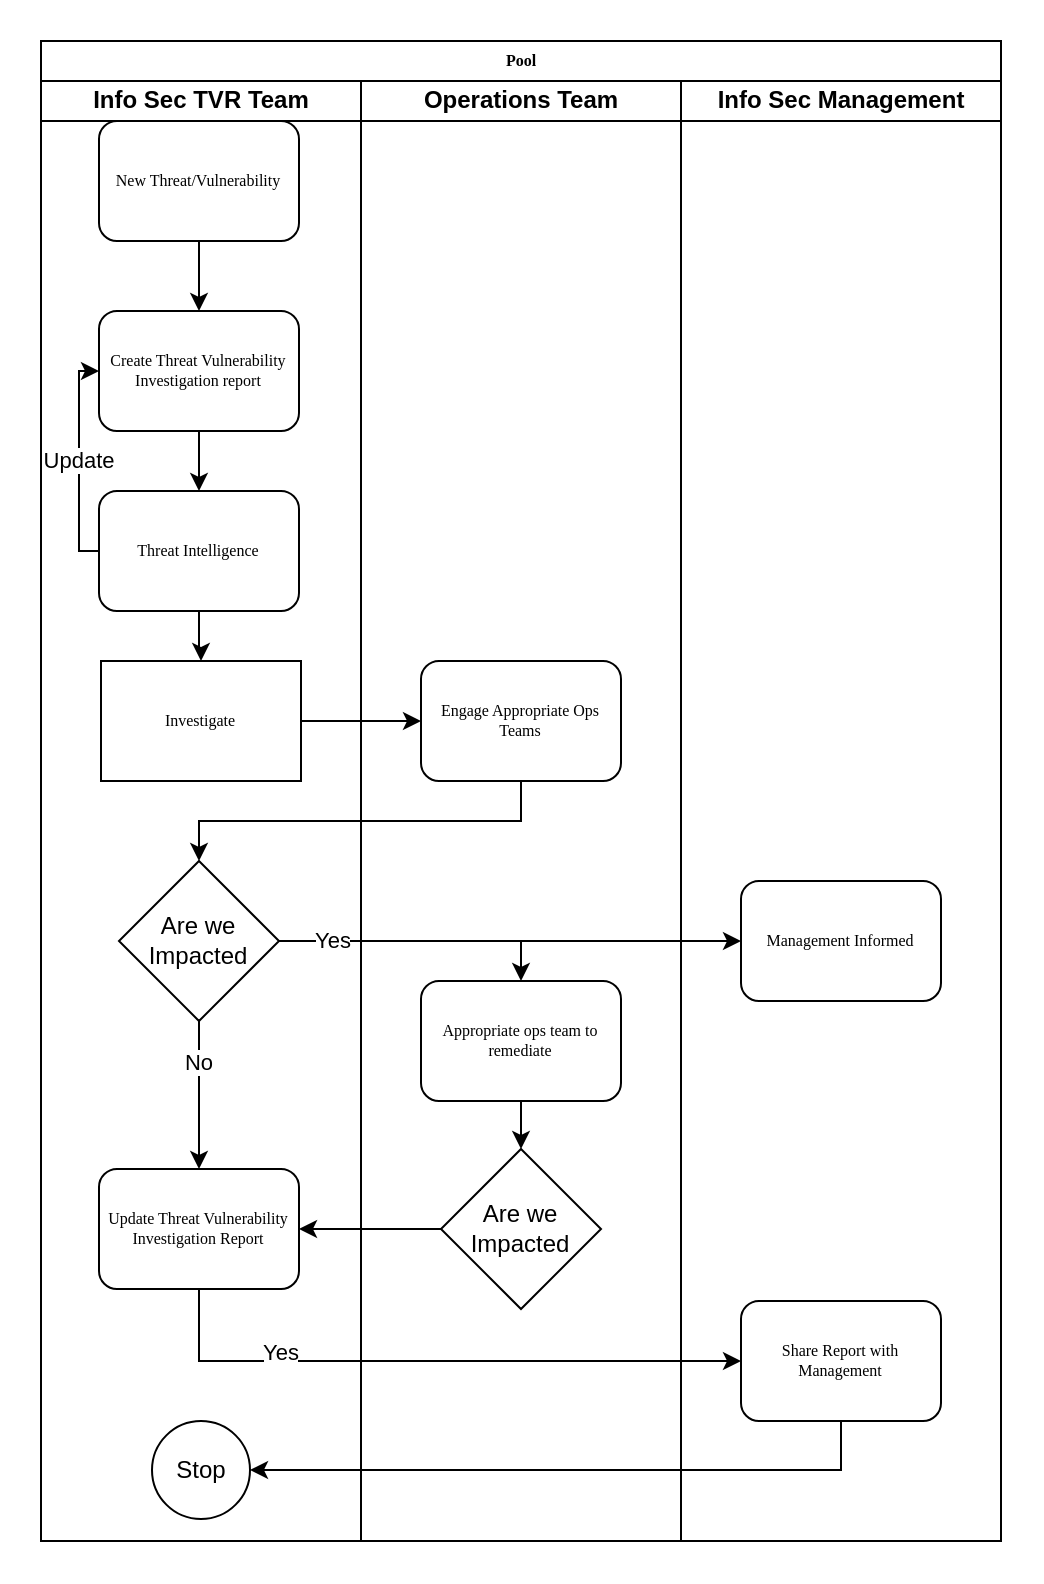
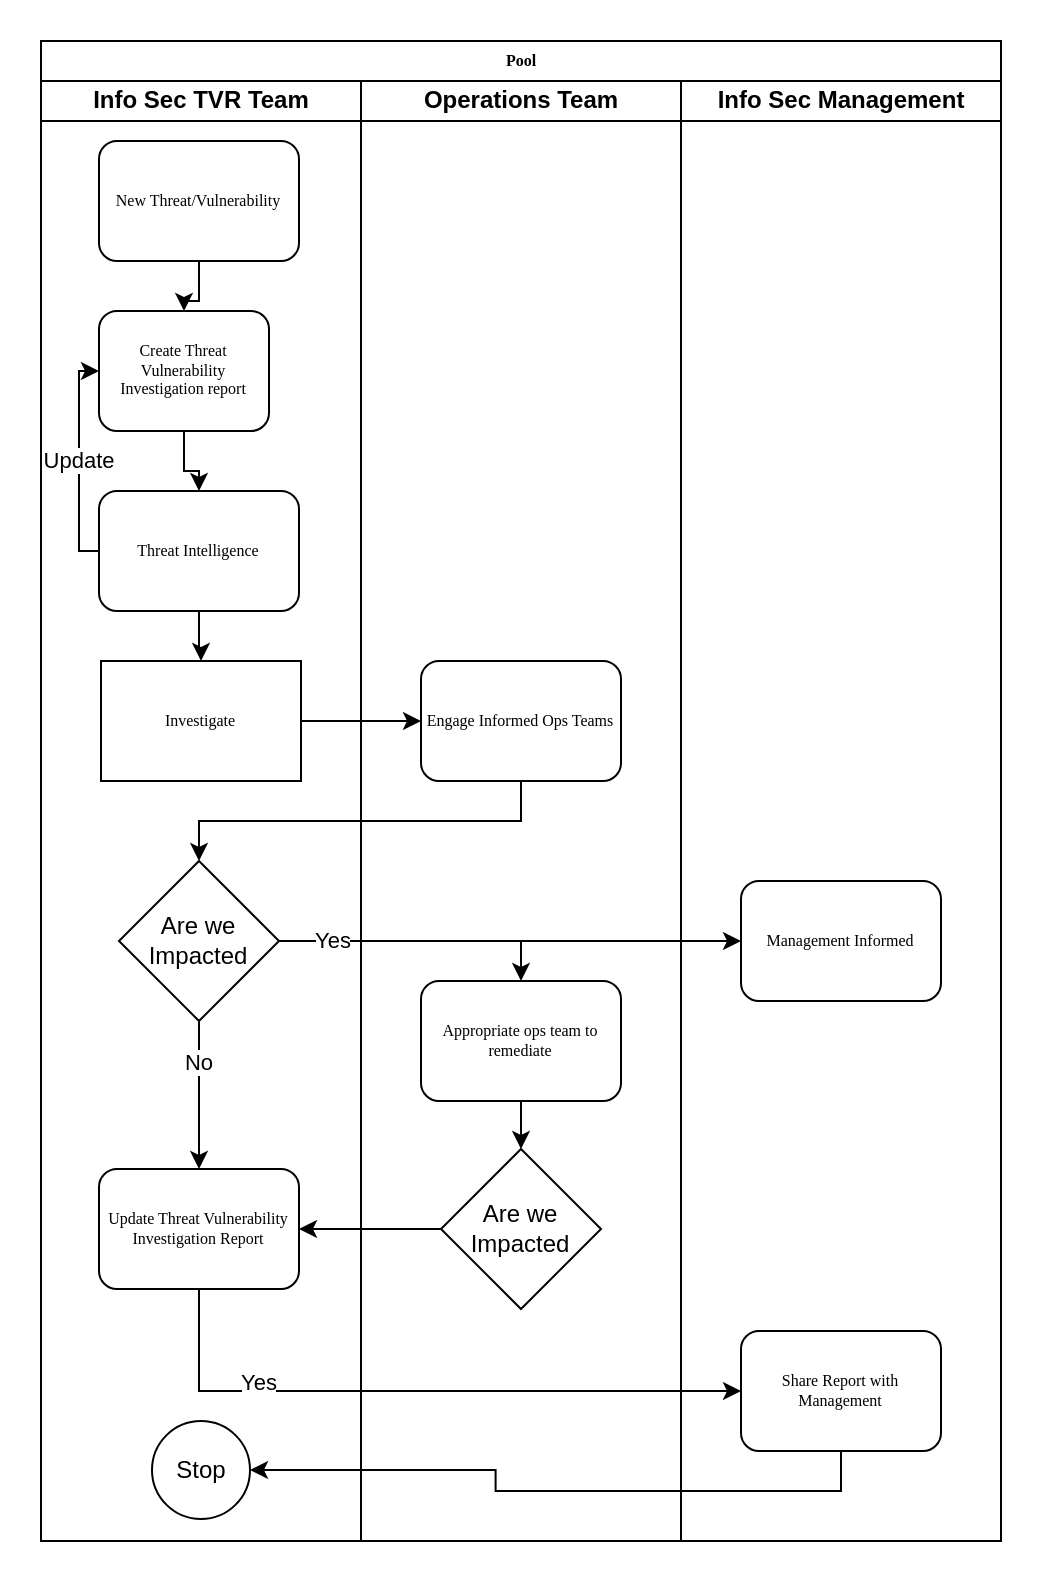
- <mxCell id="6" value="New Threat/Vulnerability" style="rounded=1;whiteSpace=wrap;html=1;shadow=0;labelBackgroundColor=none;strokeWidth=1;fontFamily=Verdana;fontSize=8;align=center;" parent="4" vertex="1"><mxGeometry x="29" y="20" width="100" height="60" as="geometry" /></mxCell>
+ <mxCell id="6" value="New Threat/Vulnerability" style="rounded=1;whiteSpace=wrap;html=1;shadow=0;labelBackgroundColor=none;strokeWidth=1;fontFamily=Verdana;fontSize=8;align=center;" parent="4" vertex="1"><mxGeometry x="29" y="30" width="100" height="60" as="geometry" /></mxCell>
- <mxCell id="11" value="Create Threat Vulnerability&lt;br&gt;Investigation report" style="rounded=1;whiteSpace=wrap;html=1;shadow=0;labelBackgroundColor=none;strokeWidth=1;fontFamily=Verdana;fontSize=8;align=center;" vertex="1" parent="4"><mxGeometry x="29" y="115" width="100" height="60" as="geometry" /></mxCell>
+ <mxCell id="11" value="Create Threat Vulnerability&lt;br&gt;Investigation report" style="rounded=1;whiteSpace=wrap;html=1;shadow=0;labelBackgroundColor=none;strokeWidth=1;fontFamily=Verdana;fontSize=8;align=center;" vertex="1" parent="4"><mxGeometry x="29" y="115" width="85" height="60" as="geometry" /></mxCell>
- <mxCell id="20" value="Engage Appropriate Ops Teams" style="rounded=1;whiteSpace=wrap;html=1;shadow=0;labelBackgroundColor=none;strokeWidth=1;fontFamily=Verdana;fontSize=8;align=center;" vertex="1" parent="17"><mxGeometry x="30" y="290" width="100" height="60" as="geometry" /></mxCell>
+ <mxCell id="20" value="Engage Informed Ops Teams" style="rounded=1;whiteSpace=wrap;html=1;shadow=0;labelBackgroundColor=none;strokeWidth=1;fontFamily=Verdana;fontSize=8;align=center;" vertex="1" parent="17"><mxGeometry x="30" y="290" width="100" height="60" as="geometry" /></mxCell>
- <mxCell id="23" value="Share Report with Management" style="rounded=1;whiteSpace=wrap;html=1;shadow=0;labelBackgroundColor=none;strokeWidth=1;fontFamily=Verdana;fontSize=8;align=center;" vertex="1" parent="22"><mxGeometry x="30" y="610" width="100" height="60" as="geometry" /></mxCell>
+ <mxCell id="23" value="Share Report with Management" style="rounded=1;whiteSpace=wrap;html=1;shadow=0;labelBackgroundColor=none;strokeWidth=1;fontFamily=Verdana;fontSize=8;align=center;" vertex="1" parent="22"><mxGeometry x="30" y="625" width="100" height="60" as="geometry" /></mxCell>
